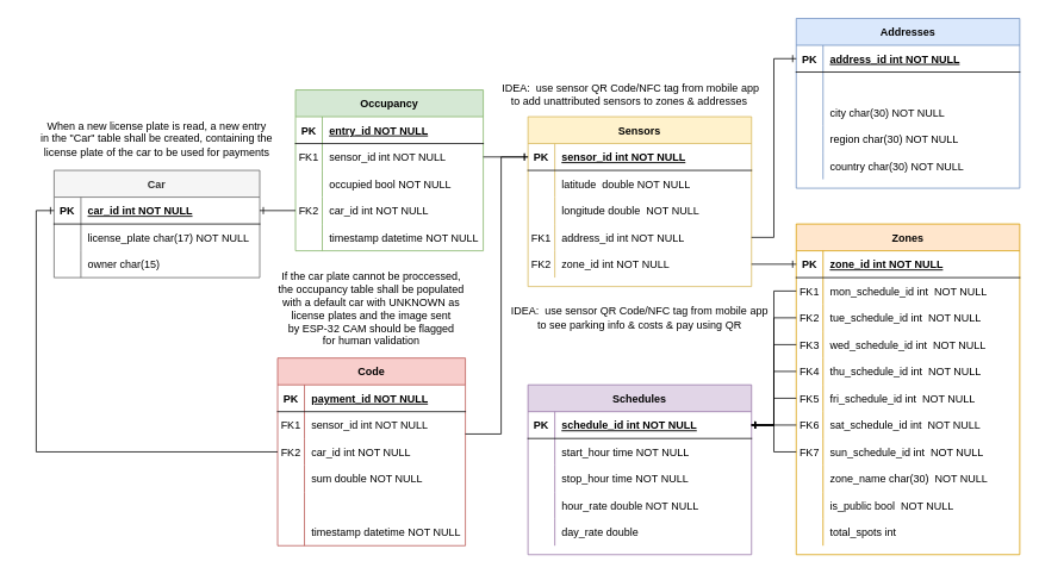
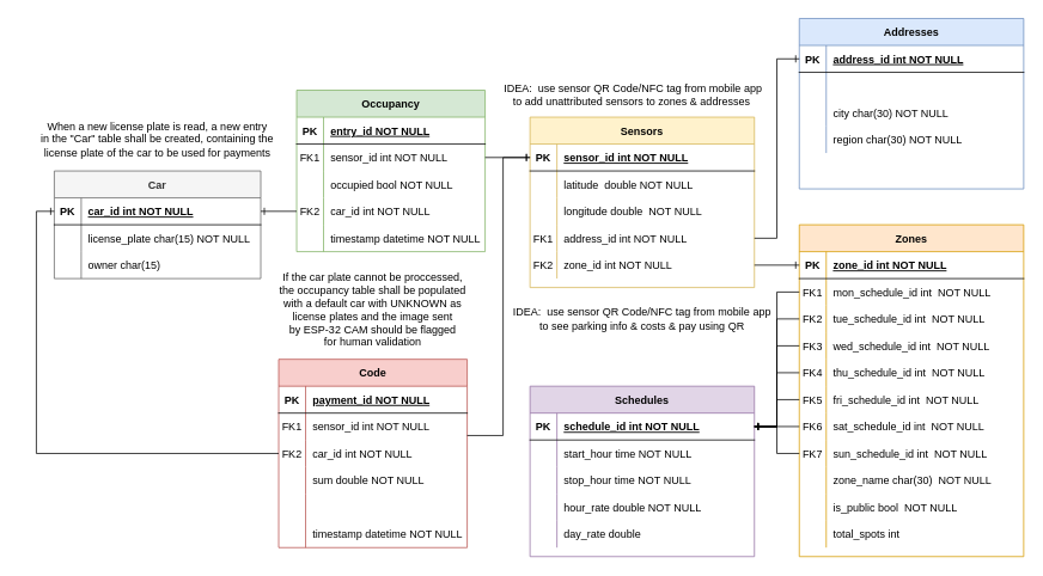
- <mxCell id="16" value="country char(30) NOT NULL" style="shape=partialRectangle;overflow=hidden;connectable=0;fillColor=none;top=0;left=0;bottom=0;right=0;align=left;spacingLeft=6;" parent="14" vertex="1"><mxGeometry x="30" width="220" height="30" as="geometry"><mxRectangle width="220" height="30" as="alternateBounds" /></mxGeometry></mxCell>
- <mxCell id="126" value="license_plate char(17) NOT NULL" style="shape=partialRectangle;overflow=hidden;connectable=0;fillColor=none;top=0;left=0;bottom=0;right=0;align=left;spacingLeft=6;" parent="124" vertex="1"><mxGeometry x="30" width="200" height="30" as="geometry"><mxRectangle width="200" height="30" as="alternateBounds" /></mxGeometry></mxCell>
+ <mxCell id="126" value="license_plate char(15) NOT NULL" style="shape=partialRectangle;overflow=hidden;connectable=0;fillColor=none;top=0;left=0;bottom=0;right=0;align=left;spacingLeft=6;" parent="124" vertex="1"><mxGeometry x="30" width="200" height="30" as="geometry"><mxRectangle width="200" height="30" as="alternateBounds" /></mxGeometry></mxCell>
